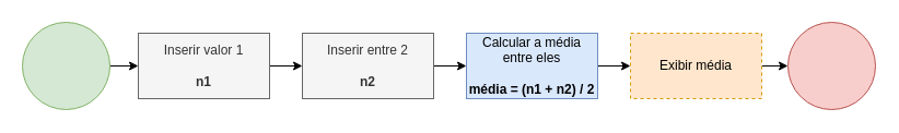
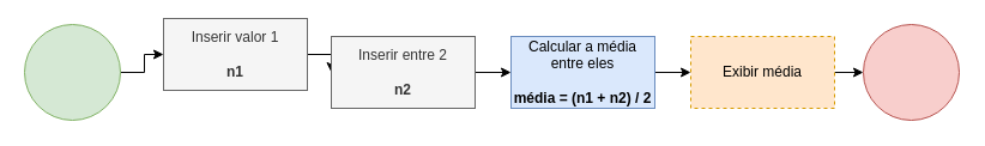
- <mxCell id="6" value="Inserir valor 1&lt;div&gt;&lt;br&gt;&lt;/div&gt;&lt;div&gt;&lt;b&gt;n1&lt;/b&gt;&lt;/div&gt;" style="rounded=0;whiteSpace=wrap;html=1;fillColor=#f5f5f5;strokeColor=#666666;fontColor=#333333;" vertex="1" parent="1"><mxGeometry x="126" y="30" width="120" height="60" as="geometry" /></mxCell>
+ <mxCell id="6" value="Inserir valor 1&lt;div&gt;&lt;br&gt;&lt;/div&gt;&lt;div&gt;&lt;b&gt;n1&lt;/b&gt;&lt;/div&gt;" style="rounded=0;whiteSpace=wrap;html=1;fillColor=#f5f5f5;strokeColor=#666666;fontColor=#333333;" vertex="1" parent="1"><mxGeometry x="136" y="15" width="120" height="60" as="geometry" /></mxCell>
